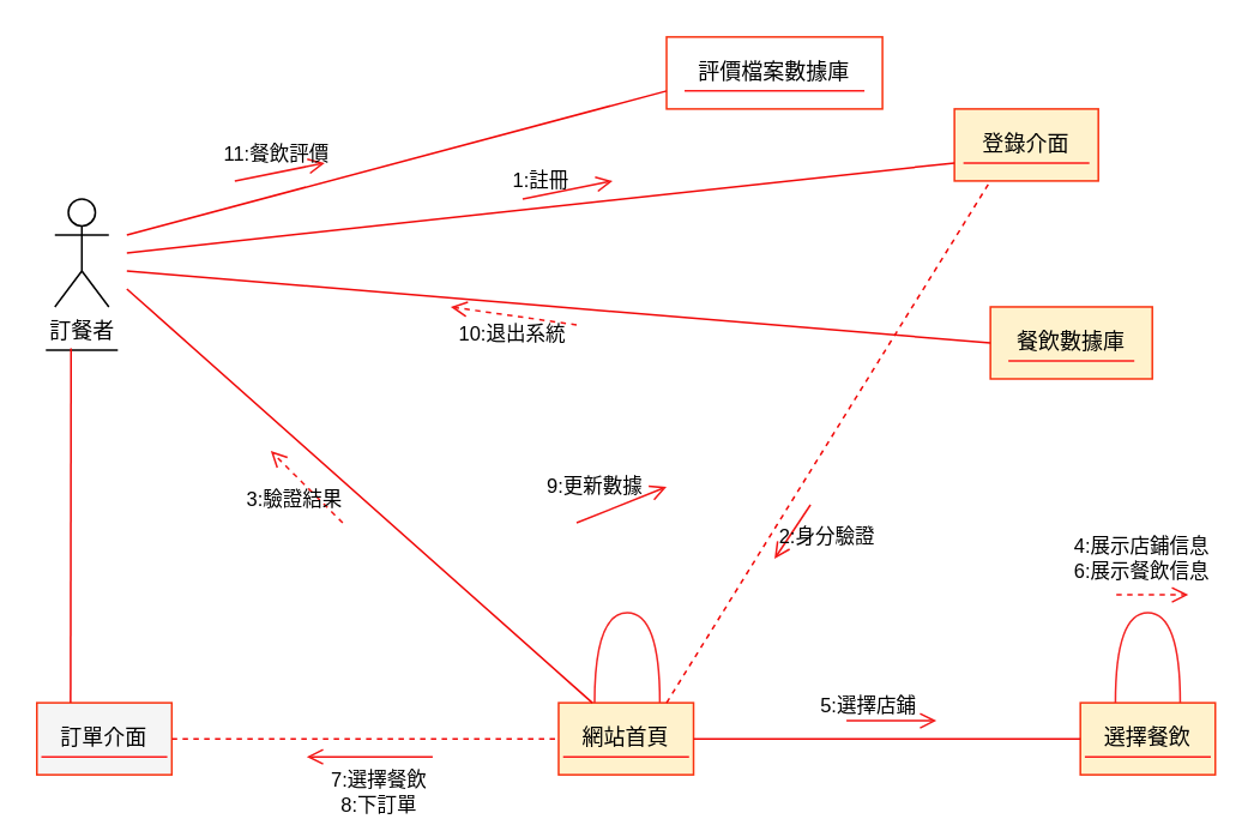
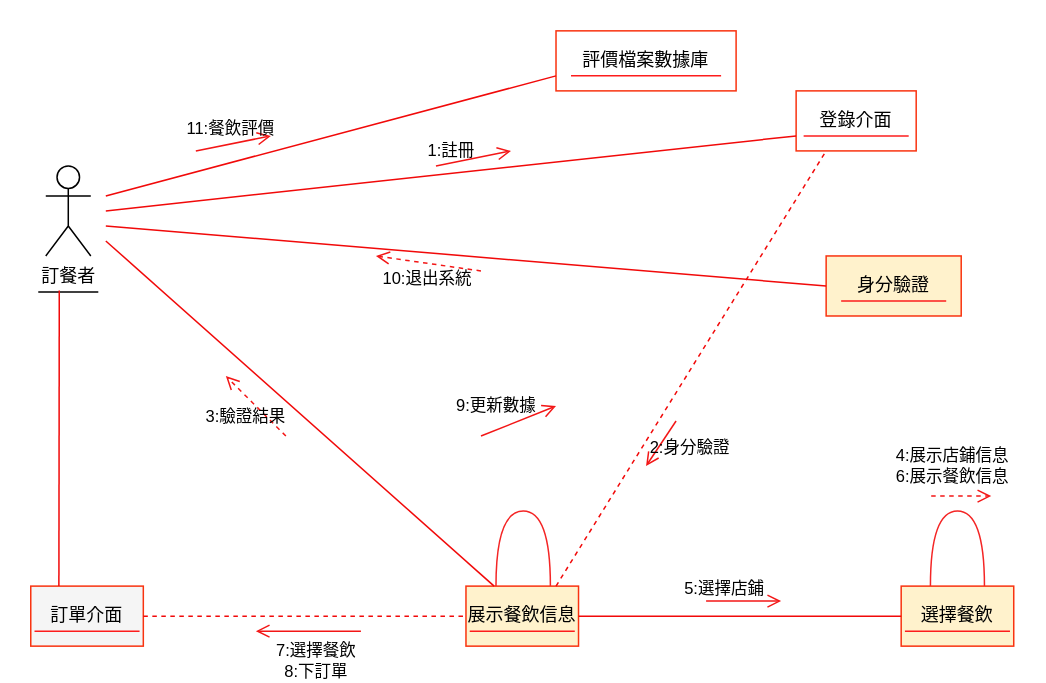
- <mxCell id="5" value="登錄介面" style="rounded=0;whiteSpace=wrap;html=1;fillColor=#fff2cc;strokeColor=#f93310;" parent="1" vertex="1"><mxGeometry x="530" y="60" width="80" height="40" as="geometry" /></mxCell>
+ <mxCell id="5" value="登錄介面" style="rounded=0;whiteSpace=wrap;html=1;fillColor=#ffffff;strokeColor=#f93310;" parent="1" vertex="1"><mxGeometry x="530" y="60" width="80" height="40" as="geometry" /></mxCell>
- <mxCell id="6" value="餐飲數據庫" style="rounded=0;whiteSpace=wrap;html=1;fillColor=#fff2cc;strokeColor=#f93310;" parent="1" vertex="1"><mxGeometry x="550" y="170" width="90" height="40" as="geometry" /></mxCell>
+ <mxCell id="6" value="身分驗證" style="rounded=0;whiteSpace=wrap;html=1;fillColor=#fff2cc;strokeColor=#f93310;" parent="1" vertex="1"><mxGeometry x="550" y="170" width="90" height="40" as="geometry" /></mxCell>
- <mxCell id="8" value="網站首頁" style="rounded=0;whiteSpace=wrap;html=1;fillColor=#fff2cc;strokeColor=#f93310;" parent="1" vertex="1"><mxGeometry x="310" y="390" width="75" height="40" as="geometry" /></mxCell>
+ <mxCell id="8" value="展示餐飲信息" style="rounded=0;whiteSpace=wrap;html=1;fillColor=#fff2cc;strokeColor=#f93310;" parent="1" vertex="1"><mxGeometry x="310" y="390" width="75" height="40" as="geometry" /></mxCell>
